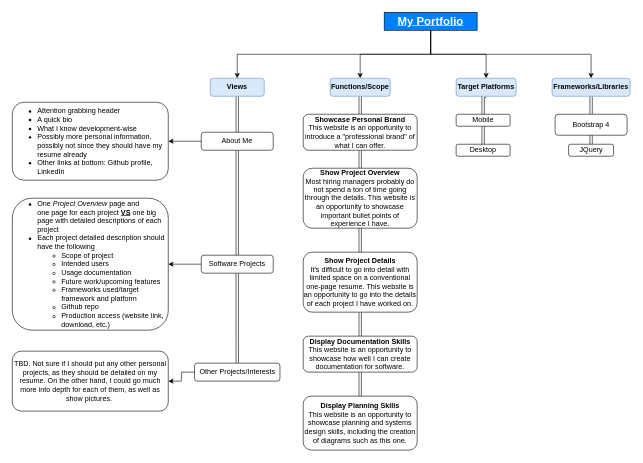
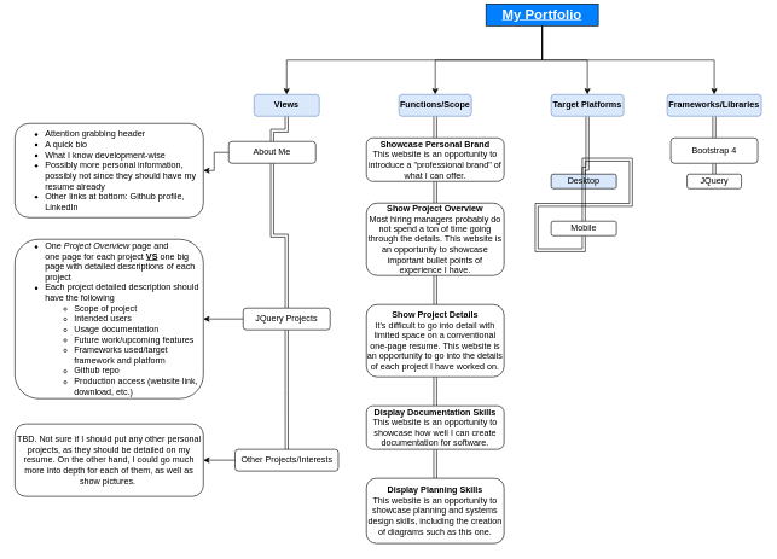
- <mxCell id="6" value="My Portfolio" style="rounded=0;whiteSpace=wrap;html=1;fontSize=19;fontStyle=5;labelBackgroundColor=none;fillColor=#007FFF;fontColor=#FFFFFF;" parent="1" vertex="1"><mxGeometry x="640" y="20" width="155" height="30" as="geometry" /></mxCell>
+ <mxCell id="6" value="My Portfolio" style="rounded=0;whiteSpace=wrap;html=1;fontSize=19;fontStyle=5;labelBackgroundColor=none;fillColor=#007FFF;fontColor=#FFFFFF;" parent="1" vertex="1"><mxGeometry x="670" y="5" width="155" height="30" as="geometry" /></mxCell>
- <mxCell id="13" value="Mobile" style="rounded=1;whiteSpace=wrap;html=1;" parent="1" vertex="1"><mxGeometry x="760" y="190" width="90" height="20" as="geometry" /></mxCell>
+ <mxCell id="13" value="Mobile" style="rounded=1;whiteSpace=wrap;html=1;" parent="1" vertex="1"><mxGeometry x="760" y="305" width="90" height="20" as="geometry" /></mxCell>
- <mxCell id="18" value="About Me" style="rounded=1;whiteSpace=wrap;html=1;" parent="1" vertex="1"><mxGeometry x="335" y="220" width="120" height="30" as="geometry" /></mxCell>
+ <mxCell id="18" value="About Me" style="rounded=1;whiteSpace=wrap;html=1;" parent="1" vertex="1"><mxGeometry x="315" y="195" width="120" height="30" as="geometry" /></mxCell>
- <mxCell id="9" value="Desktop" style="rounded=1;whiteSpace=wrap;html=1;" parent="1" vertex="1"><mxGeometry x="760" y="240" width="90" height="20" as="geometry" /></mxCell>
+ <mxCell id="9" value="Desktop" style="rounded=1;whiteSpace=wrap;html=1;fillColor=#dae8fc;" parent="1" vertex="1"><mxGeometry x="760" y="240" width="90" height="20" as="geometry" /></mxCell>
- <mxCell id="22" value="Software Projects" style="rounded=1;whiteSpace=wrap;html=1;" parent="1" vertex="1"><mxGeometry x="335" y="425" width="120" height="30" as="geometry" /></mxCell>
+ <mxCell id="22" value="JQuery Projects" style="rounded=1;whiteSpace=wrap;html=1;" parent="1" vertex="1"><mxGeometry x="335" y="425" width="120" height="30" as="geometry" /></mxCell>
- <mxCell id="27" value="Other Projects/Interests" style="rounded=1;whiteSpace=wrap;html=1;" parent="1" vertex="1"><mxGeometry x="323.75" y="605" width="142.5" height="30" as="geometry" /></mxCell>
+ <mxCell id="27" value="Other Projects/Interests" style="rounded=1;whiteSpace=wrap;html=1;" parent="1" vertex="1"><mxGeometry x="323.75" y="620" width="142.5" height="30" as="geometry" /></mxCell>
